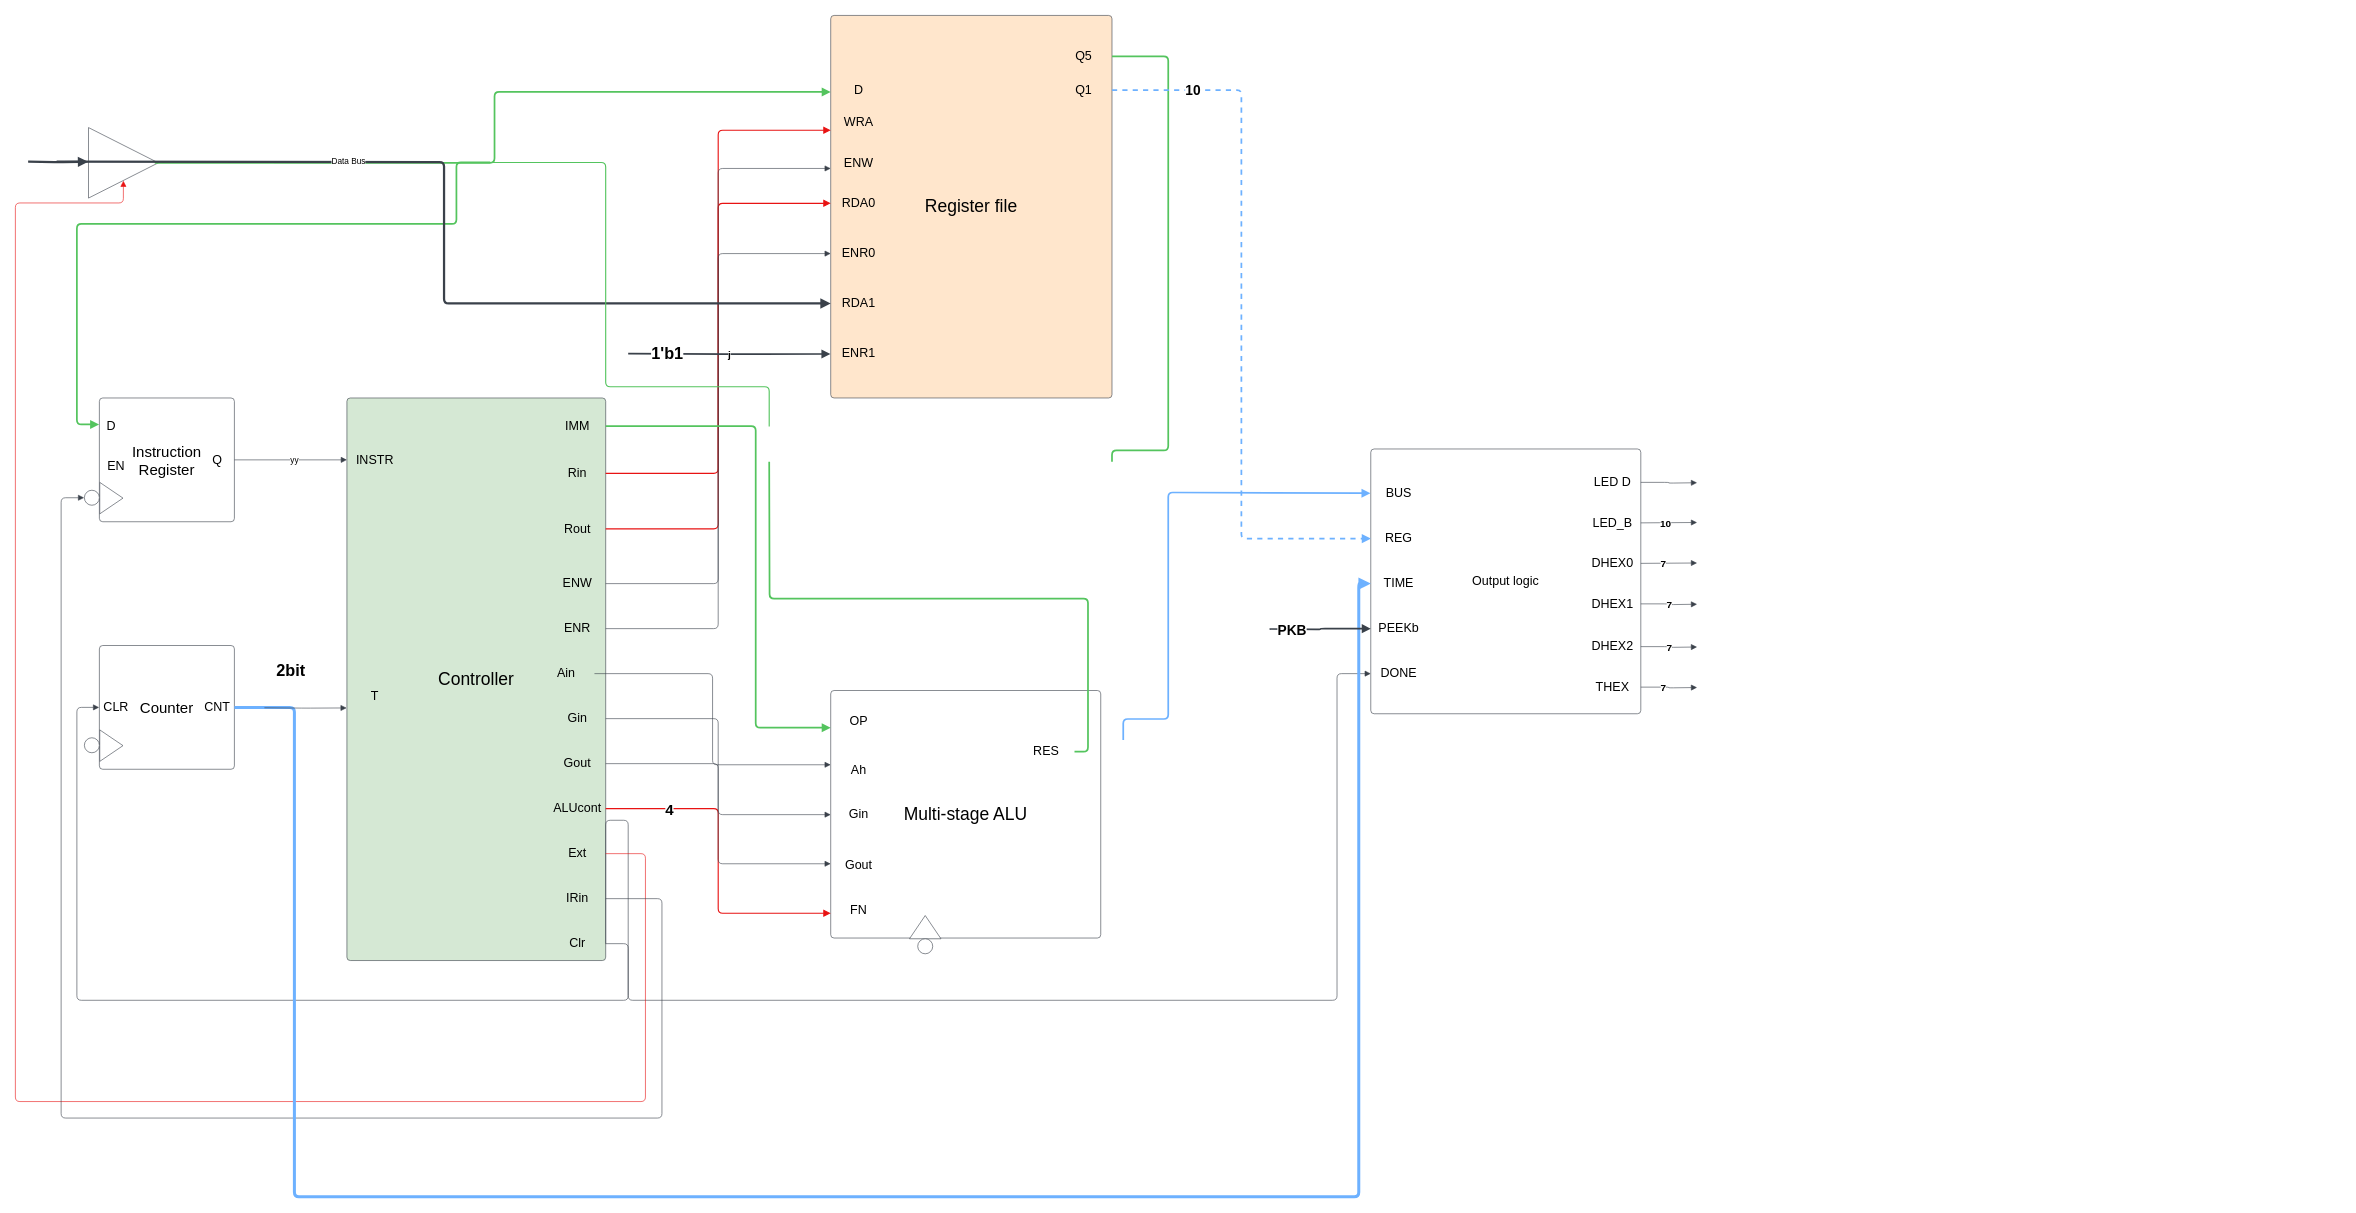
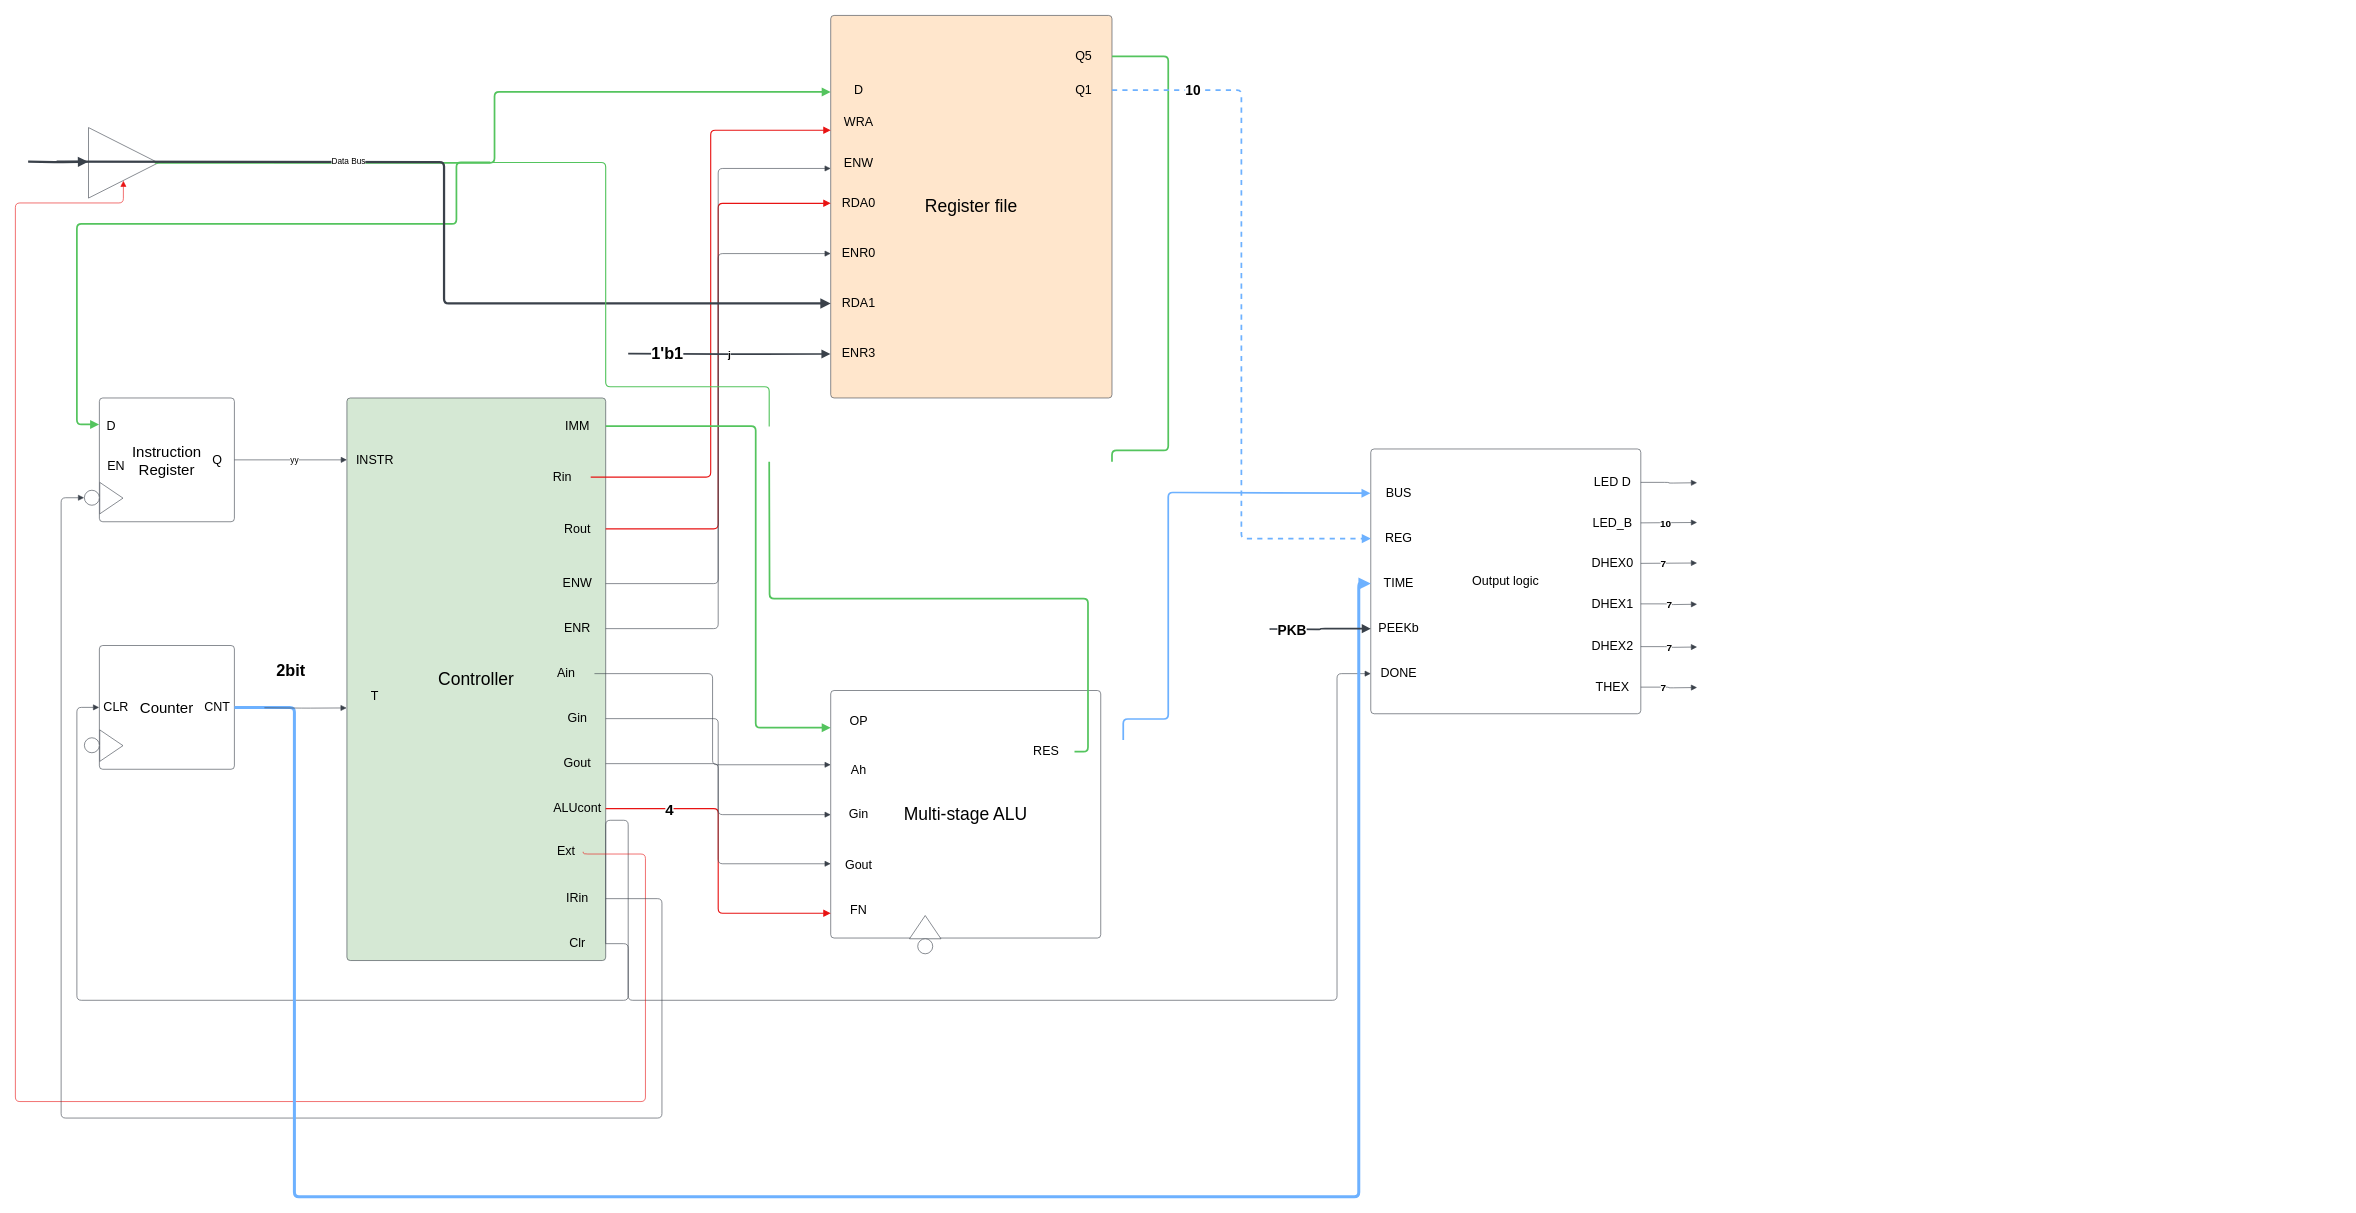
- <mxCell id="38" value="ENR1" style="html=1;overflow=block;blockSpacing=1;whiteSpace=wrap;fontSize=16.7;fontColor=#000000;spacing=3.8;strokeOpacity=0;fillOpacity=0;rounded=1;absoluteArcSize=1;arcSize=9;fillColor=#ffffff;strokeWidth=0.8;lucidId=3DHJFV1HIa1B;" parent="1" vertex="1"><mxGeometry x="1107" y="448" width="75" height="45" as="geometry" /></mxCell>
+ <mxCell id="38" value="ENR3" style="html=1;overflow=block;blockSpacing=1;whiteSpace=wrap;fontSize=16.7;fontColor=#000000;spacing=3.8;strokeOpacity=0;fillOpacity=0;rounded=1;absoluteArcSize=1;arcSize=9;fillColor=#ffffff;strokeWidth=0.8;lucidId=3DHJFV1HIa1B;" parent="1" vertex="1"><mxGeometry x="1107" y="448" width="75" height="45" as="geometry" /></mxCell>
- <mxCell id="17" value="Rin" style="html=1;overflow=block;blockSpacing=1;whiteSpace=wrap;fontSize=16.7;fontColor=#000000;spacing=3.8;strokeOpacity=0;fillOpacity=0;rounded=1;absoluteArcSize=1;arcSize=9;fillColor=#ffffff;strokeWidth=0.8;lucidId=HiHJkJ3YeEOg;" parent="1" vertex="1"><mxGeometry x="732" y="608" width="75" height="45" as="geometry" /></mxCell>
+ <mxCell id="17" value="Rin" style="html=1;overflow=block;blockSpacing=1;whiteSpace=wrap;fontSize=16.7;fontColor=#000000;spacing=3.8;strokeOpacity=0;fillOpacity=0;rounded=1;absoluteArcSize=1;arcSize=9;fillColor=#ffffff;strokeWidth=0.8;lucidId=HiHJkJ3YeEOg;" parent="1" vertex="1"><mxGeometry x="712" y="613" width="75" height="45" as="geometry" /></mxCell>
- <mxCell id="9" value="Ext" style="html=1;overflow=block;blockSpacing=1;whiteSpace=wrap;fontSize=16.7;fontColor=#000000;spacing=3.8;strokeOpacity=0;fillOpacity=0;rounded=1;absoluteArcSize=1;arcSize=9;fillColor=#ffffff;strokeWidth=0.8;lucidId=7hHJXk7gdpKM;" parent="1" vertex="1"><mxGeometry x="732" y="1115" width="75" height="45" as="geometry" /></mxCell>
+ <mxCell id="9" value="Ext" style="html=1;overflow=block;blockSpacing=1;whiteSpace=wrap;fontSize=16.7;fontColor=#000000;spacing=3.8;strokeOpacity=0;fillOpacity=0;rounded=1;absoluteArcSize=1;arcSize=9;fillColor=#ffffff;strokeWidth=0.8;lucidId=7hHJXk7gdpKM;" parent="1" vertex="1"><mxGeometry x="732" y="1115" width="45" height="40" as="geometry" /></mxCell>
